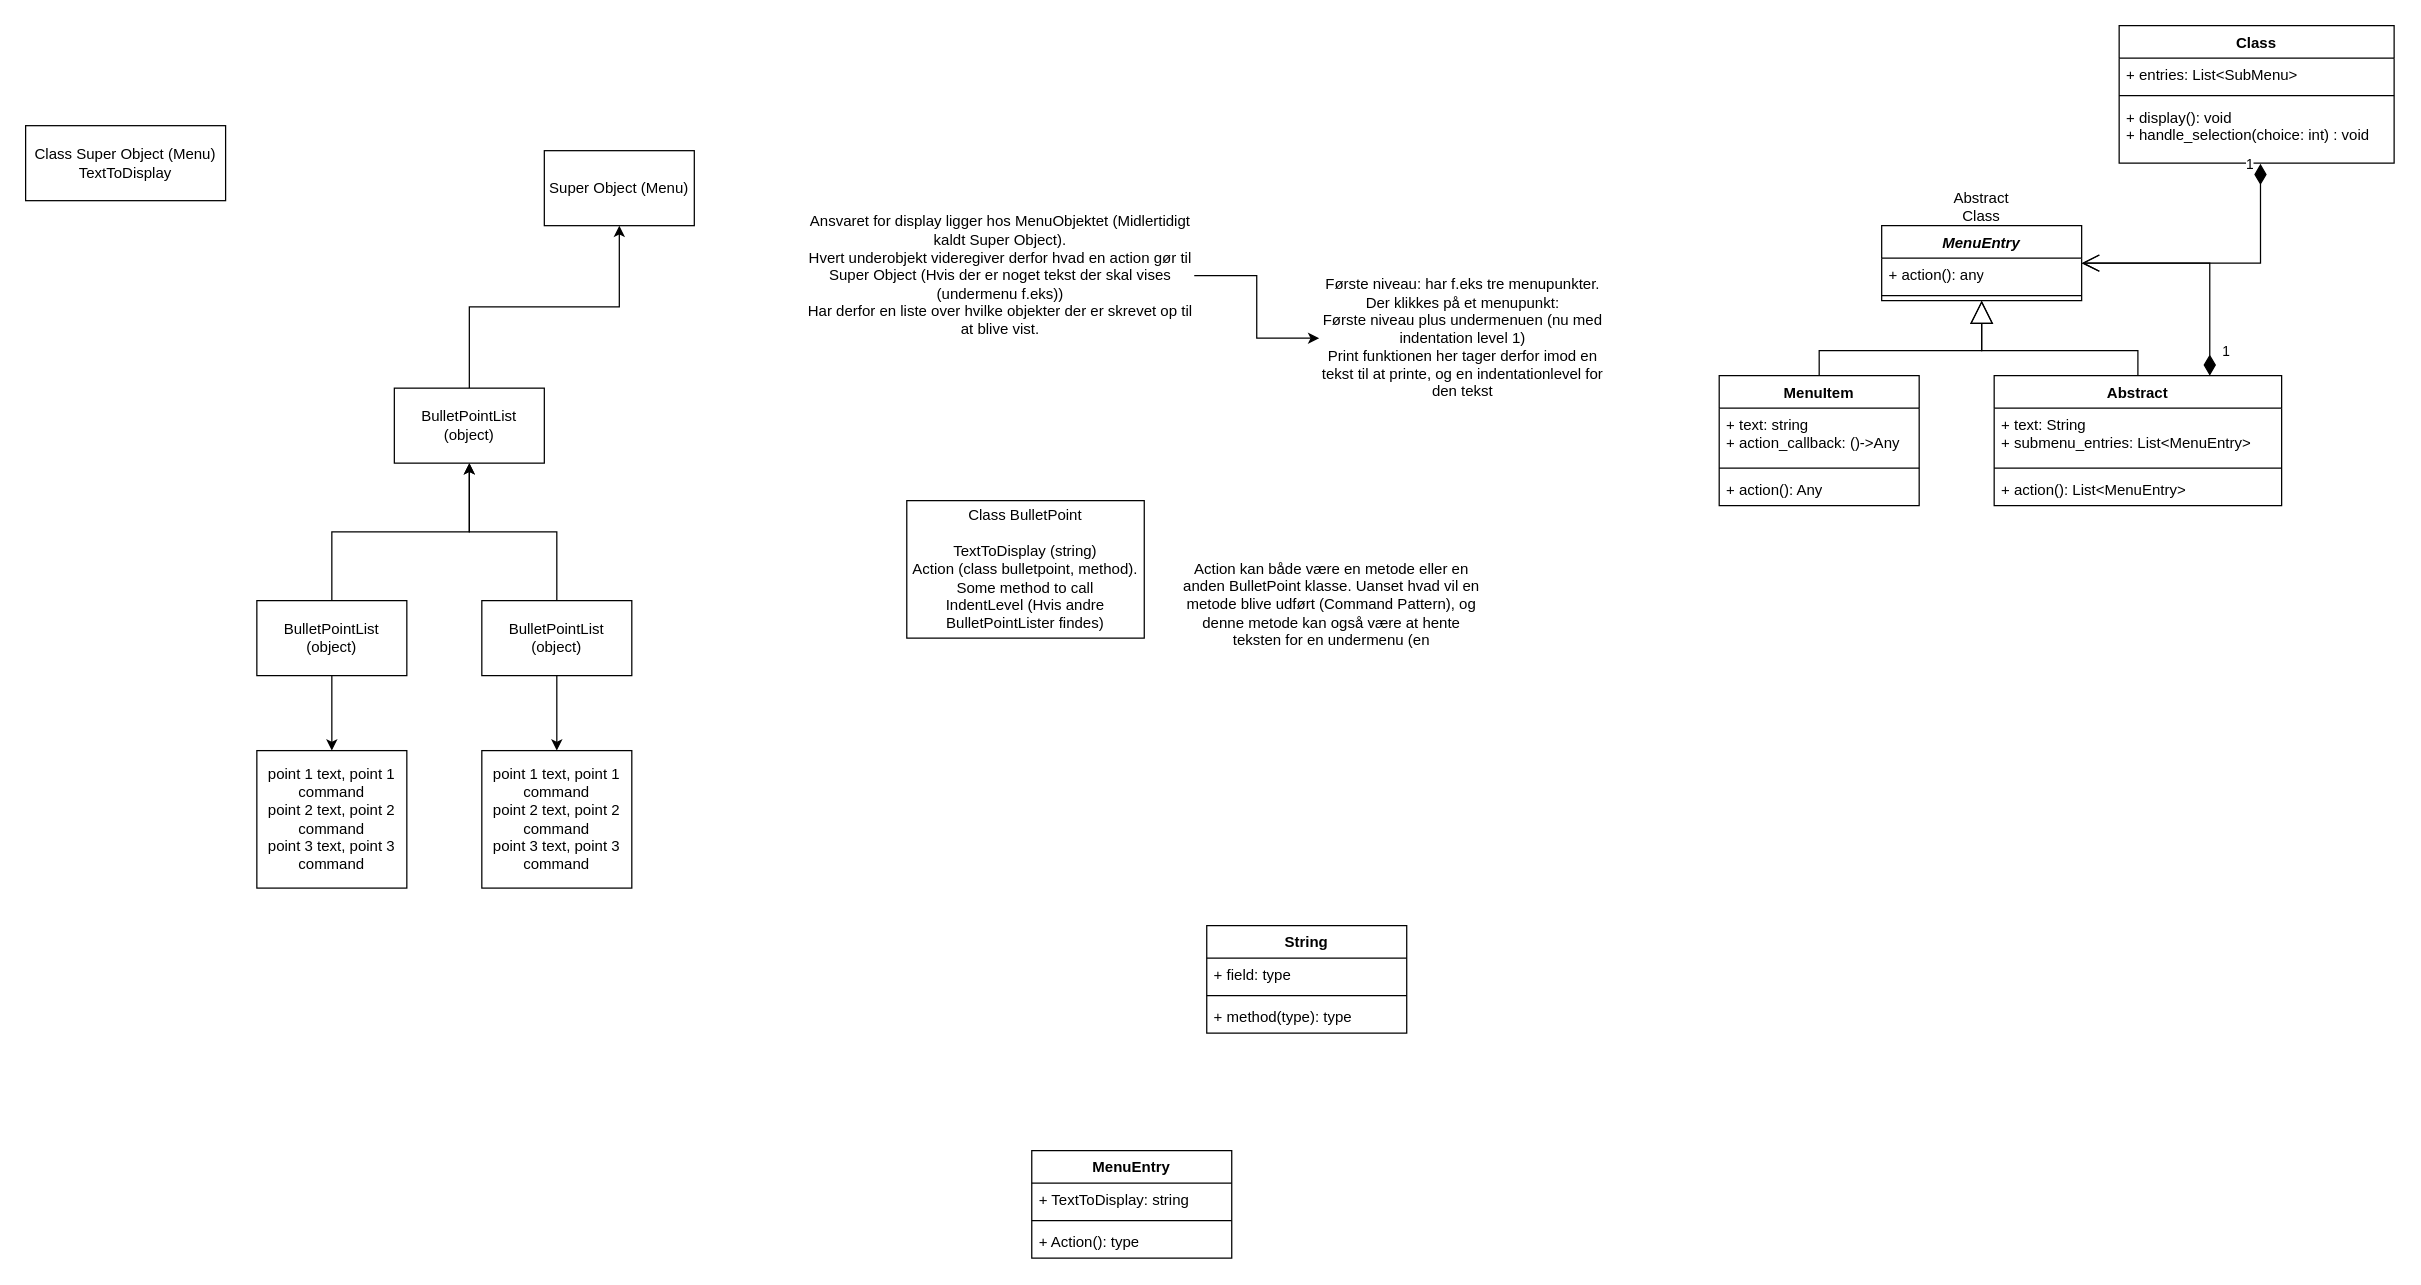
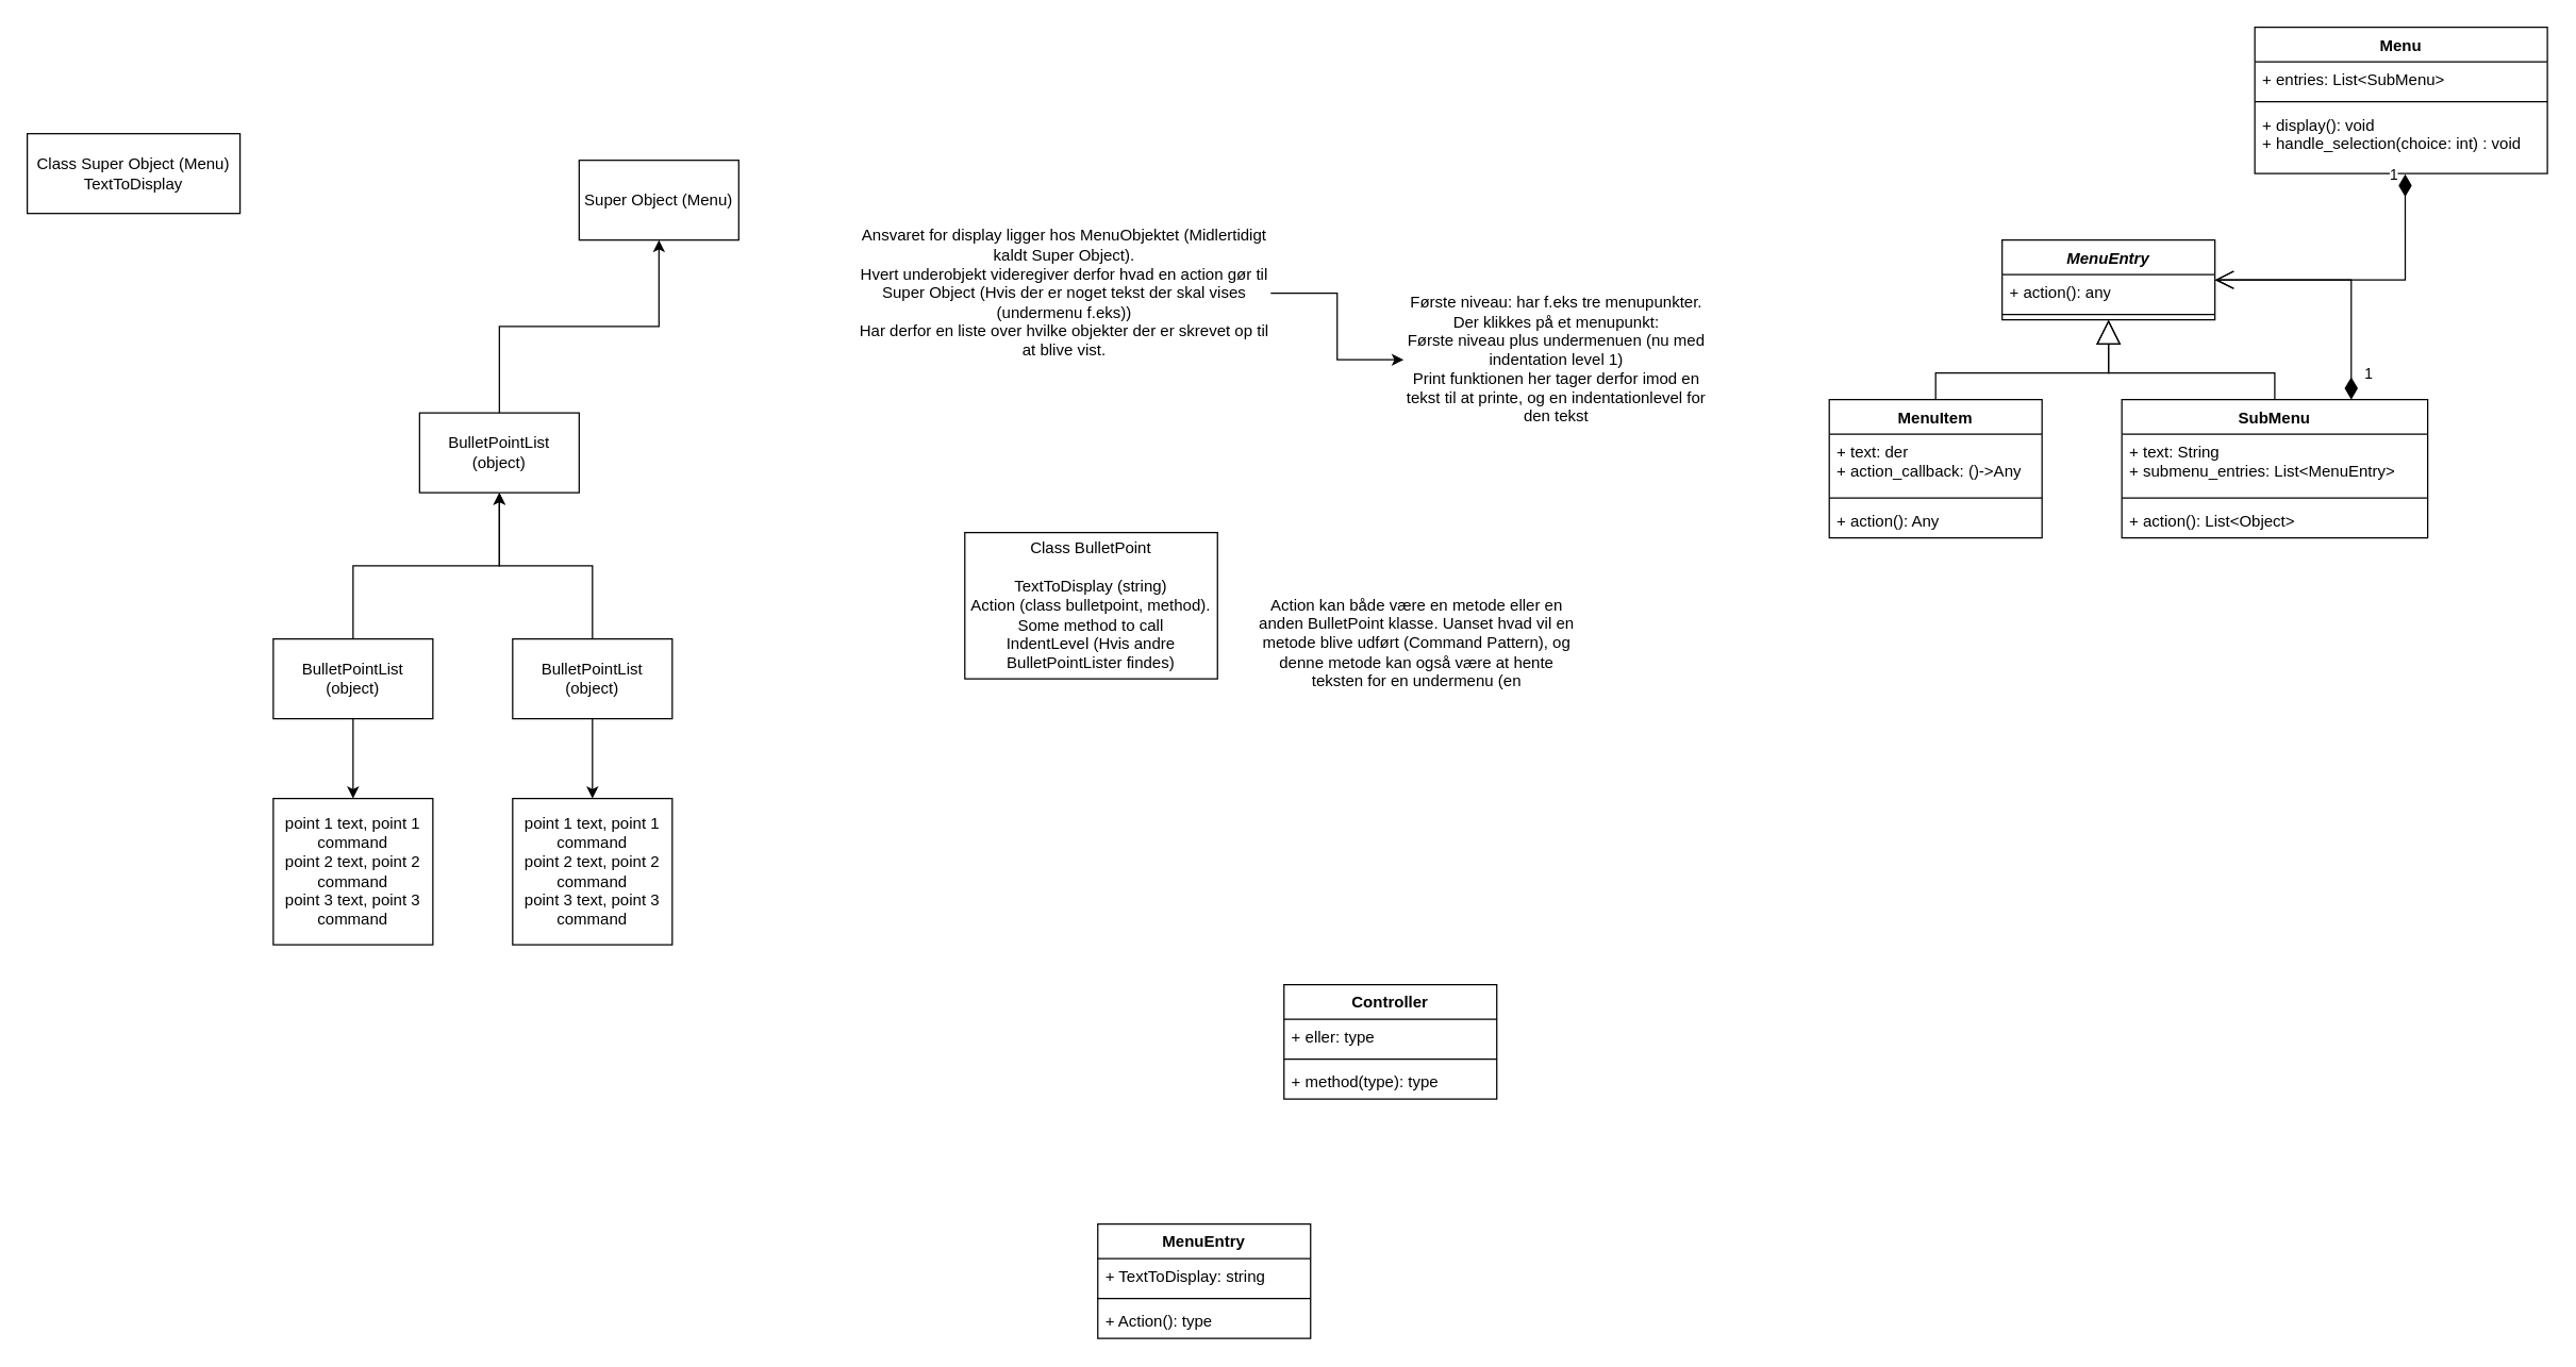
- <mxCell id="39" value="Class" style="swimlane;fontStyle=1;align=center;verticalAlign=top;childLayout=stackLayout;horizontal=1;startSize=26;horizontalStack=0;resizeParent=1;resizeParentMax=0;resizeLast=0;collapsible=1;marginBottom=0;whiteSpace=wrap;html=1;" vertex="1" parent="1"><mxGeometry x="1695" y="20" width="220" height="110" as="geometry" /></mxCell>
+ <mxCell id="39" value="Menu" style="swimlane;fontStyle=1;align=center;verticalAlign=top;childLayout=stackLayout;horizontal=1;startSize=26;horizontalStack=0;resizeParent=1;resizeParentMax=0;resizeLast=0;collapsible=1;marginBottom=0;whiteSpace=wrap;html=1;" vertex="1" parent="1"><mxGeometry x="1695" y="20" width="220" height="110" as="geometry" /></mxCell>
- <mxCell id="38" value="Abstract Class" style="text;html=1;align=center;verticalAlign=middle;whiteSpace=wrap;rounded=0;" vertex="1" parent="1"><mxGeometry x="1555" y="150" width="60" height="30" as="geometry" /></mxCell>
- <mxCell id="34" value="Abstract" style="swimlane;fontStyle=1;align=center;verticalAlign=top;childLayout=stackLayout;horizontal=1;startSize=26;horizontalStack=0;resizeParent=1;resizeParentMax=0;resizeLast=0;collapsible=1;marginBottom=0;whiteSpace=wrap;html=1;" vertex="1" parent="1"><mxGeometry x="1595" y="300" width="230" height="104" as="geometry" /></mxCell>
+ <mxCell id="34" value="SubMenu" style="swimlane;fontStyle=1;align=center;verticalAlign=top;childLayout=stackLayout;horizontal=1;startSize=26;horizontalStack=0;resizeParent=1;resizeParentMax=0;resizeLast=0;collapsible=1;marginBottom=0;whiteSpace=wrap;html=1;" vertex="1" parent="1"><mxGeometry x="1595" y="300" width="230" height="104" as="geometry" /></mxCell>
- <mxCell id="31" value="+ text: string&lt;div&gt;+ action_callback: ()-&amp;gt;Any&lt;/div&gt;" style="text;strokeColor=none;fillColor=none;align=left;verticalAlign=top;spacingLeft=4;spacingRight=4;overflow=hidden;rotatable=0;points=[[0,0.5],[1,0.5]];portConstraint=eastwest;whiteSpace=wrap;html=1;" vertex="1" parent="30"><mxGeometry y="26" width="160" height="44" as="geometry" /></mxCell>
+ <mxCell id="31" value="+ text: der&lt;div&gt;+ action_callback: ()-&amp;gt;Any&lt;/div&gt;" style="text;strokeColor=none;fillColor=none;align=left;verticalAlign=top;spacingLeft=4;spacingRight=4;overflow=hidden;rotatable=0;points=[[0,0.5],[1,0.5]];portConstraint=eastwest;whiteSpace=wrap;html=1;" vertex="1" parent="30"><mxGeometry y="26" width="160" height="44" as="geometry" /></mxCell>
- <mxCell id="37" value="+ action(): List&amp;lt;MenuEntry&amp;gt;" style="text;strokeColor=none;fillColor=none;align=left;verticalAlign=top;spacingLeft=4;spacingRight=4;overflow=hidden;rotatable=0;points=[[0,0.5],[1,0.5]];portConstraint=eastwest;whiteSpace=wrap;html=1;" vertex="1" parent="34"><mxGeometry y="78" width="230" height="26" as="geometry" /></mxCell>
+ <mxCell id="37" value="+ action(): List&amp;lt;Object&amp;gt;" style="text;strokeColor=none;fillColor=none;align=left;verticalAlign=top;spacingLeft=4;spacingRight=4;overflow=hidden;rotatable=0;points=[[0,0.5],[1,0.5]];portConstraint=eastwest;whiteSpace=wrap;html=1;" vertex="1" parent="34"><mxGeometry y="78" width="230" height="26" as="geometry" /></mxCell>
- <mxCell id="19" value="String" style="swimlane;fontStyle=1;align=center;verticalAlign=top;childLayout=stackLayout;horizontal=1;startSize=26;horizontalStack=0;resizeParent=1;resizeParentMax=0;resizeLast=0;collapsible=1;marginBottom=0;whiteSpace=wrap;html=1;" parent="1" vertex="1"><mxGeometry x="965" y="740" width="160" height="86" as="geometry" /></mxCell>
+ <mxCell id="19" value="Controller" style="swimlane;fontStyle=1;align=center;verticalAlign=top;childLayout=stackLayout;horizontal=1;startSize=26;horizontalStack=0;resizeParent=1;resizeParentMax=0;resizeLast=0;collapsible=1;marginBottom=0;whiteSpace=wrap;html=1;" parent="1" vertex="1"><mxGeometry x="965" y="740" width="160" height="86" as="geometry" /></mxCell>
- <mxCell id="20" value="+ field: type" style="text;strokeColor=none;fillColor=none;align=left;verticalAlign=top;spacingLeft=4;spacingRight=4;overflow=hidden;rotatable=0;points=[[0,0.5],[1,0.5]];portConstraint=eastwest;whiteSpace=wrap;html=1;" parent="19" vertex="1"><mxGeometry y="26" width="160" height="26" as="geometry" /></mxCell>
+ <mxCell id="20" value="+ eller: type" style="text;strokeColor=none;fillColor=none;align=left;verticalAlign=top;spacingLeft=4;spacingRight=4;overflow=hidden;rotatable=0;points=[[0,0.5],[1,0.5]];portConstraint=eastwest;whiteSpace=wrap;html=1;" parent="19" vertex="1"><mxGeometry y="26" width="160" height="26" as="geometry" /></mxCell>
